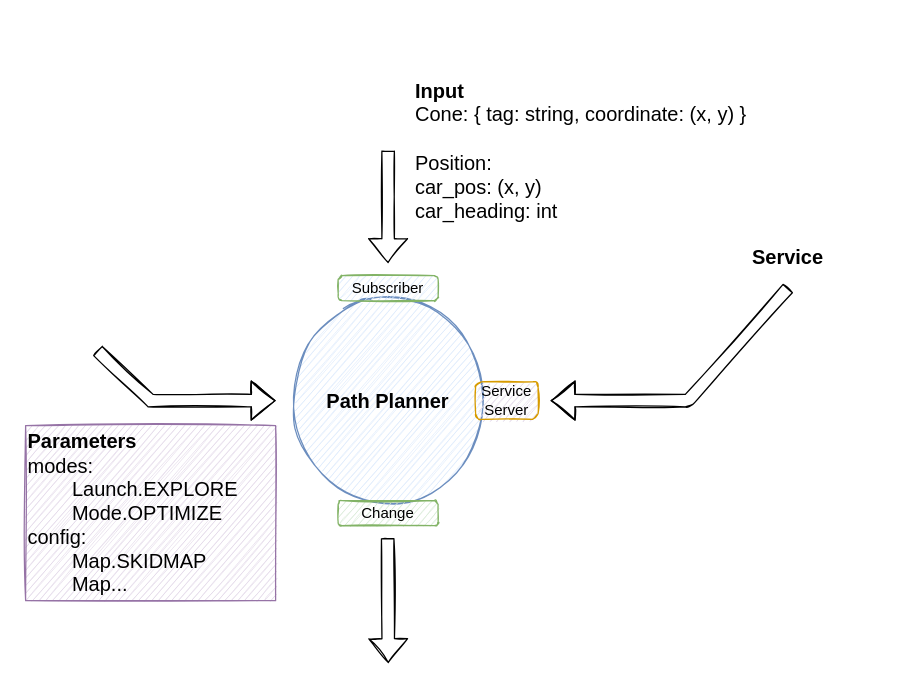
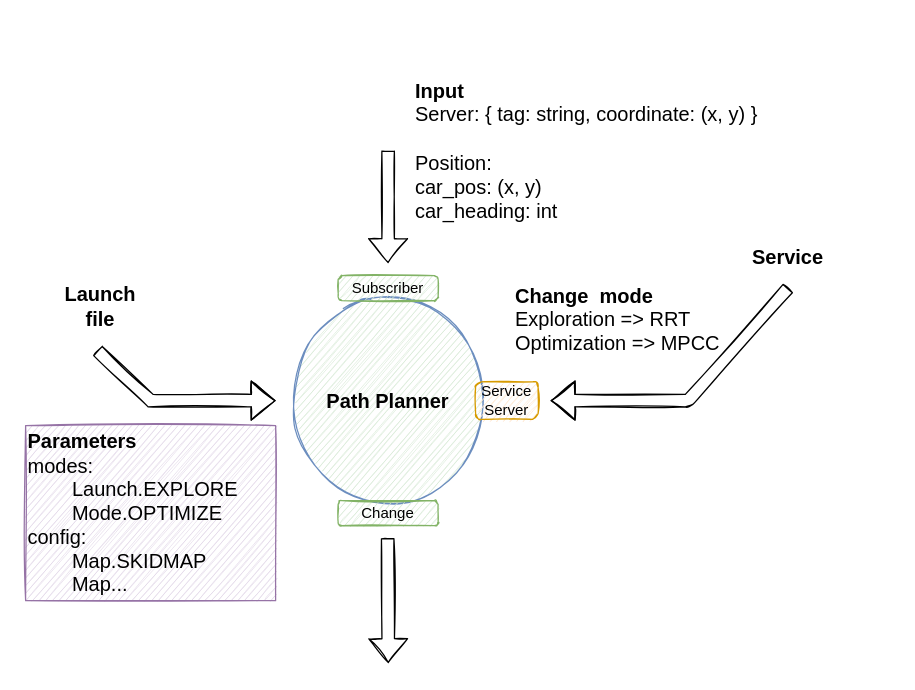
- <mxCell id="8" value="&lt;b style=&quot;font-size: 16px&quot;&gt;Input&lt;/b&gt;&lt;br style=&quot;font-size: 16px&quot;&gt;Cone: { tag: string, coordinate: (x, y) }&lt;br&gt;&lt;br&gt;Position:&lt;br&gt;car_pos: (x, y)&lt;br&gt;car_heading: int" style="text;html=1;strokeColor=none;fillColor=none;align=left;verticalAlign=middle;whiteSpace=wrap;rounded=0;sketch=1;fontSize=16;" parent="1" vertex="1"><mxGeometry x="330" y="20" width="380" height="200" as="geometry" /></mxCell>
+ <mxCell id="8" value="&lt;b style=&quot;font-size: 16px&quot;&gt;Input&lt;/b&gt;&lt;br style=&quot;font-size: 16px&quot;&gt;Server: { tag: string, coordinate: (x, y) }&lt;br&gt;&lt;br&gt;Position:&lt;br&gt;car_pos: (x, y)&lt;br&gt;car_heading: int" style="text;html=1;strokeColor=none;fillColor=none;align=left;verticalAlign=middle;whiteSpace=wrap;rounded=0;sketch=1;fontSize=16;" parent="1" vertex="1"><mxGeometry x="330" y="20" width="380" height="200" as="geometry" /></mxCell>
- <mxCell id="14" value="Subscriber" style="rounded=1;whiteSpace=wrap;html=1;sketch=1;fillColor=#dae8fc;strokeColor=#82b366;" parent="1" vertex="1"><mxGeometry x="270" y="220" width="80" height="20" as="geometry" /></mxCell>
+ <mxCell id="14" value="Subscriber" style="rounded=1;whiteSpace=wrap;html=1;sketch=1;fillColor=#d5e8d4;strokeColor=#82b366;" parent="1" vertex="1"><mxGeometry x="270" y="220" width="80" height="20" as="geometry" /></mxCell>
+ <mxCell id="6" value="Launch file" style="text;html=1;strokeColor=none;fillColor=none;align=center;verticalAlign=middle;whiteSpace=wrap;rounded=0;sketch=1;fontSize=16;fontStyle=1" parent="1" vertex="1"><mxGeometry x="50" y="230" width="60" height="30" as="geometry" /></mxCell>
+ <mxCell id="11" value="&lt;div&gt;&lt;span&gt;&lt;b&gt;Change&amp;nbsp; mode&lt;/b&gt;&lt;/span&gt;&lt;/div&gt;&lt;div&gt;&lt;span&gt;Exploration =&amp;gt; RRT&lt;/span&gt;&lt;/div&gt;&lt;div&gt;&lt;span&gt;Optimization =&amp;gt; MPCC&lt;/span&gt;&lt;/div&gt;" style="text;html=1;strokeColor=none;fillColor=none;align=left;verticalAlign=middle;whiteSpace=wrap;rounded=0;sketch=1;fontSize=16;" parent="1" vertex="1"><mxGeometry x="410" y="220" width="170" height="70" as="geometry" /></mxCell>
- <mxCell id="2" value="Path Planner" style="ellipse;whiteSpace=wrap;html=1;aspect=fixed;sketch=1;fontSize=16;fontStyle=1;fillColor=#dae8fc;strokeColor=#6c8ebf;" parent="1" vertex="1"><mxGeometry x="230" y="240" width="160" height="160" as="geometry" /></mxCell>
+ <mxCell id="2" value="Path Planner" style="ellipse;whiteSpace=wrap;html=1;aspect=fixed;sketch=1;fontSize=16;fontStyle=1;fillColor=#d5e8d4;strokeColor=#6c8ebf;" parent="1" vertex="1"><mxGeometry x="230" y="240" width="160" height="160" as="geometry" /></mxCell>
- <mxCell id="13" value="Service&lt;br&gt;Server" style="rounded=1;whiteSpace=wrap;html=1;sketch=1;fillColor=#e1d5e7;strokeColor=#d79b00;" parent="1" vertex="1"><mxGeometry x="380" y="305" width="50" height="30" as="geometry" /></mxCell>
+ <mxCell id="13" value="Service&lt;br&gt;Server" style="rounded=1;whiteSpace=wrap;html=1;sketch=1;fillColor=#ffe6cc;strokeColor=#d79b00;" parent="1" vertex="1"><mxGeometry x="380" y="305" width="50" height="30" as="geometry" /></mxCell>
